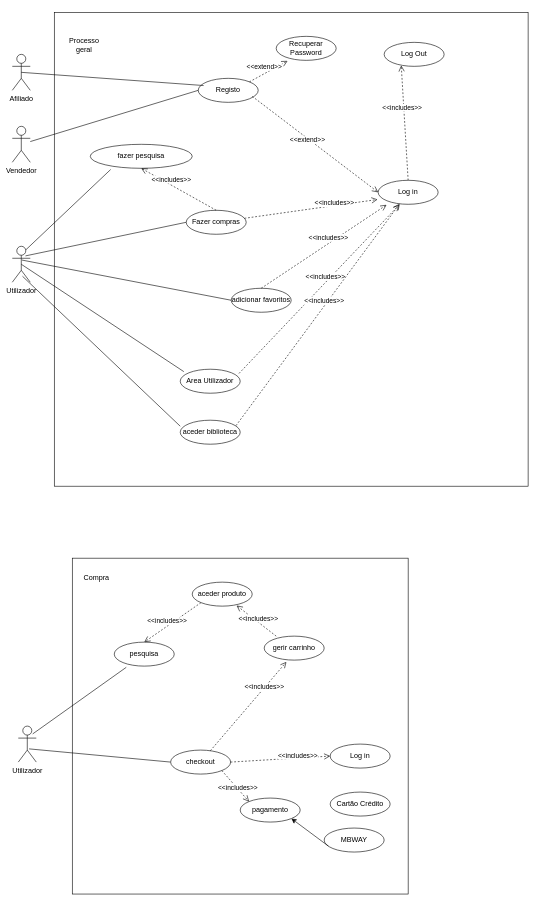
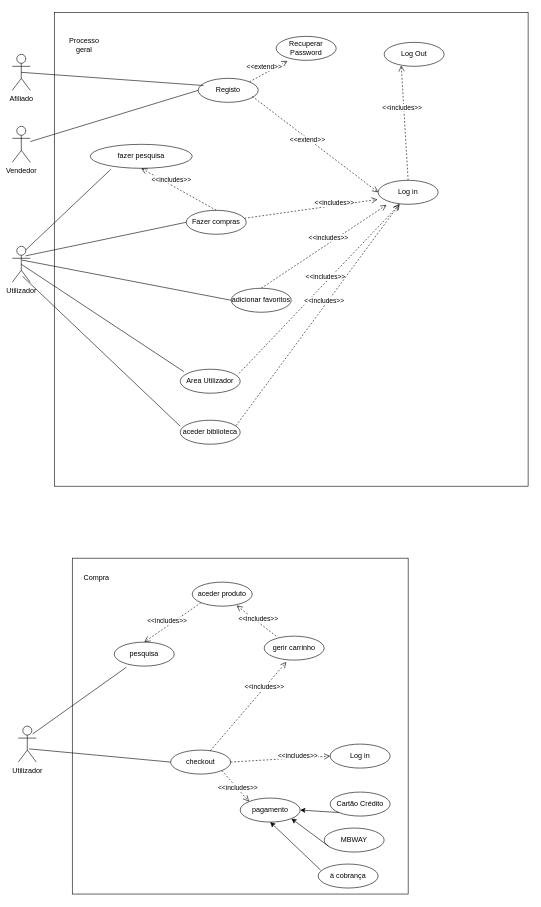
+ <mxCell id="50" value="" style="endArrow=classic;html=1;rounded=0;entryX=1;entryY=0.5;entryDx=0;entryDy=0;exitX=0;exitY=1;exitDx=0;exitDy=0;" edge="1" parent="1" source="45" target="43"><mxGeometry width="50" height="50" relative="1" as="geometry"><mxPoint x="557" y="1420" as="sourcePoint" /><mxPoint x="495" y="1374" as="targetPoint" /></mxGeometry></mxCell>
+ <mxCell id="48" value="" style="endArrow=classic;html=1;rounded=0;entryX=0.5;entryY=1;entryDx=0;entryDy=0;exitX=0.04;exitY=0.25;exitDx=0;exitDy=0;exitPerimeter=0;" edge="1" parent="1" source="47" target="43"><mxGeometry width="50" height="50" relative="1" as="geometry"><mxPoint x="360" y="1610" as="sourcePoint" /><mxPoint x="410" y="1560" as="targetPoint" /></mxGeometry></mxCell>
+ <mxCell id="47" value="à cobrança" style="ellipse;whiteSpace=wrap;html=1;align=center;" vertex="1" parent="1"><mxGeometry x="530" y="1440" width="100" height="40" as="geometry" /></mxCell>
